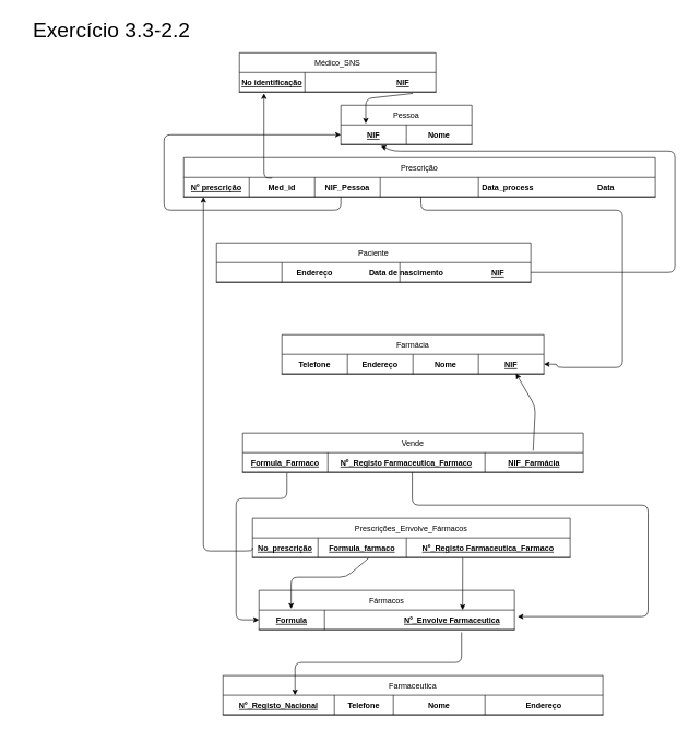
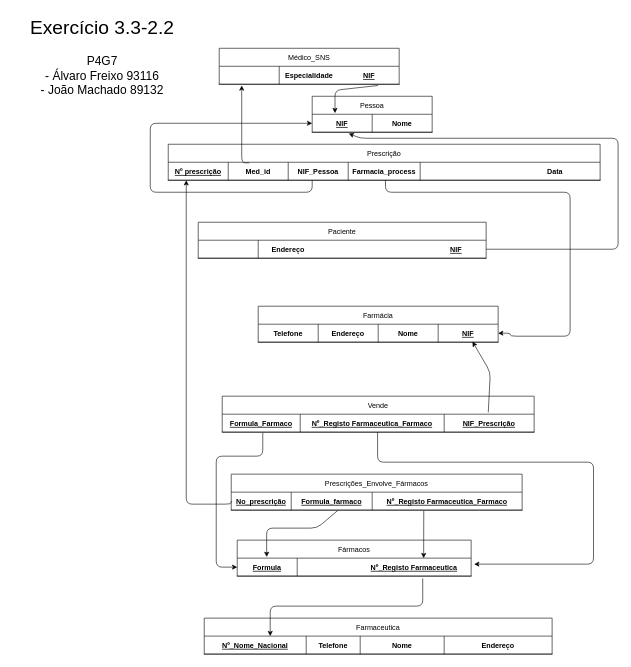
+ <mxCell id="55" value="&lt;font style=&quot;font-size: 20px&quot;&gt;P4G7&lt;br&gt;- Álvaro Freixo 93116&lt;br&gt;- João Machado 89132&lt;br&gt;&lt;/font&gt;" style="text;html=1;strokeColor=none;fillColor=none;align=center;verticalAlign=middle;whiteSpace=wrap;rounded=0;" parent="1" vertex="1"><mxGeometry x="45" y="70" width="250" height="110" as="geometry" /></mxCell>
- <mxCell id="4" value="No identificação" style="shape=partialRectangle;connectable=0;fillColor=none;top=0;left=0;bottom=0;right=0;fontStyle=5;overflow=hidden;" parent="3" vertex="1"><mxGeometry width="100" height="30" as="geometry" /></mxCell>
+ <mxCell id="5" value="Especialidade" style="shape=partialRectangle;connectable=0;fillColor=none;top=0;left=0;bottom=0;right=0;fontStyle=1;overflow=hidden;" parent="3" vertex="1"><mxGeometry x="100" width="100" height="30" as="geometry" /></mxCell>
+ <mxCell id="12" value="Farmacia_process" style="shape=partialRectangle;connectable=0;fillColor=none;top=0;left=0;bottom=0;right=0;fontStyle=1;overflow=hidden;" parent="8" vertex="1"><mxGeometry x="300" width="120" height="30" as="geometry" /></mxCell>
- <mxCell id="13" value="Data_process" style="shape=partialRectangle;connectable=0;fillColor=none;top=0;left=0;bottom=0;right=0;fontStyle=1;overflow=hidden;" parent="8" vertex="1"><mxGeometry x="420" width="150" height="30" as="geometry" /></mxCell>
- <mxCell id="18" value="Data de nascimento" style="shape=partialRectangle;connectable=0;fillColor=none;top=0;left=0;bottom=0;right=0;fontStyle=1;overflow=hidden;" parent="16" vertex="1"><mxGeometry x="200" width="180" height="30" as="geometry" /></mxCell>
- <mxCell id="30" value="NIF_Farmácia" style="shape=partialRectangle;connectable=0;fillColor=none;top=0;left=0;bottom=0;right=0;fontStyle=5;overflow=hidden;" vertex="1" parent="27"><mxGeometry x="370" width="150" height="30" as="geometry" /></mxCell>
+ <mxCell id="30" value="NIF_Prescrição" style="shape=partialRectangle;connectable=0;fillColor=none;top=0;left=0;bottom=0;right=0;fontStyle=5;overflow=hidden;" vertex="1" parent="27"><mxGeometry x="370" width="150" height="30" as="geometry" /></mxCell>
- <mxCell id="39" value="Nº_Envolve Farmaceutica" style="shape=partialRectangle;connectable=0;fillColor=none;top=0;left=0;bottom=0;right=0;fontStyle=5;overflow=hidden;" parent="37" vertex="1"><mxGeometry x="200" width="190" height="30" as="geometry" /></mxCell>
+ <mxCell id="39" value="Nº_Registo Farmaceutica" style="shape=partialRectangle;connectable=0;fillColor=none;top=0;left=0;bottom=0;right=0;fontStyle=5;overflow=hidden;" parent="37" vertex="1"><mxGeometry x="200" width="190" height="30" as="geometry" /></mxCell>
- <mxCell id="42" value="Nº_Registo_Nacional" style="shape=partialRectangle;connectable=0;fillColor=none;top=0;left=0;bottom=0;right=0;fontStyle=5;overflow=hidden;" parent="41" vertex="1"><mxGeometry width="170" height="30" as="geometry" /></mxCell>
+ <mxCell id="42" value="Nº_Nome_Nacional" style="shape=partialRectangle;connectable=0;fillColor=none;top=0;left=0;bottom=0;right=0;fontStyle=5;overflow=hidden;" parent="41" vertex="1"><mxGeometry width="170" height="30" as="geometry" /></mxCell>
